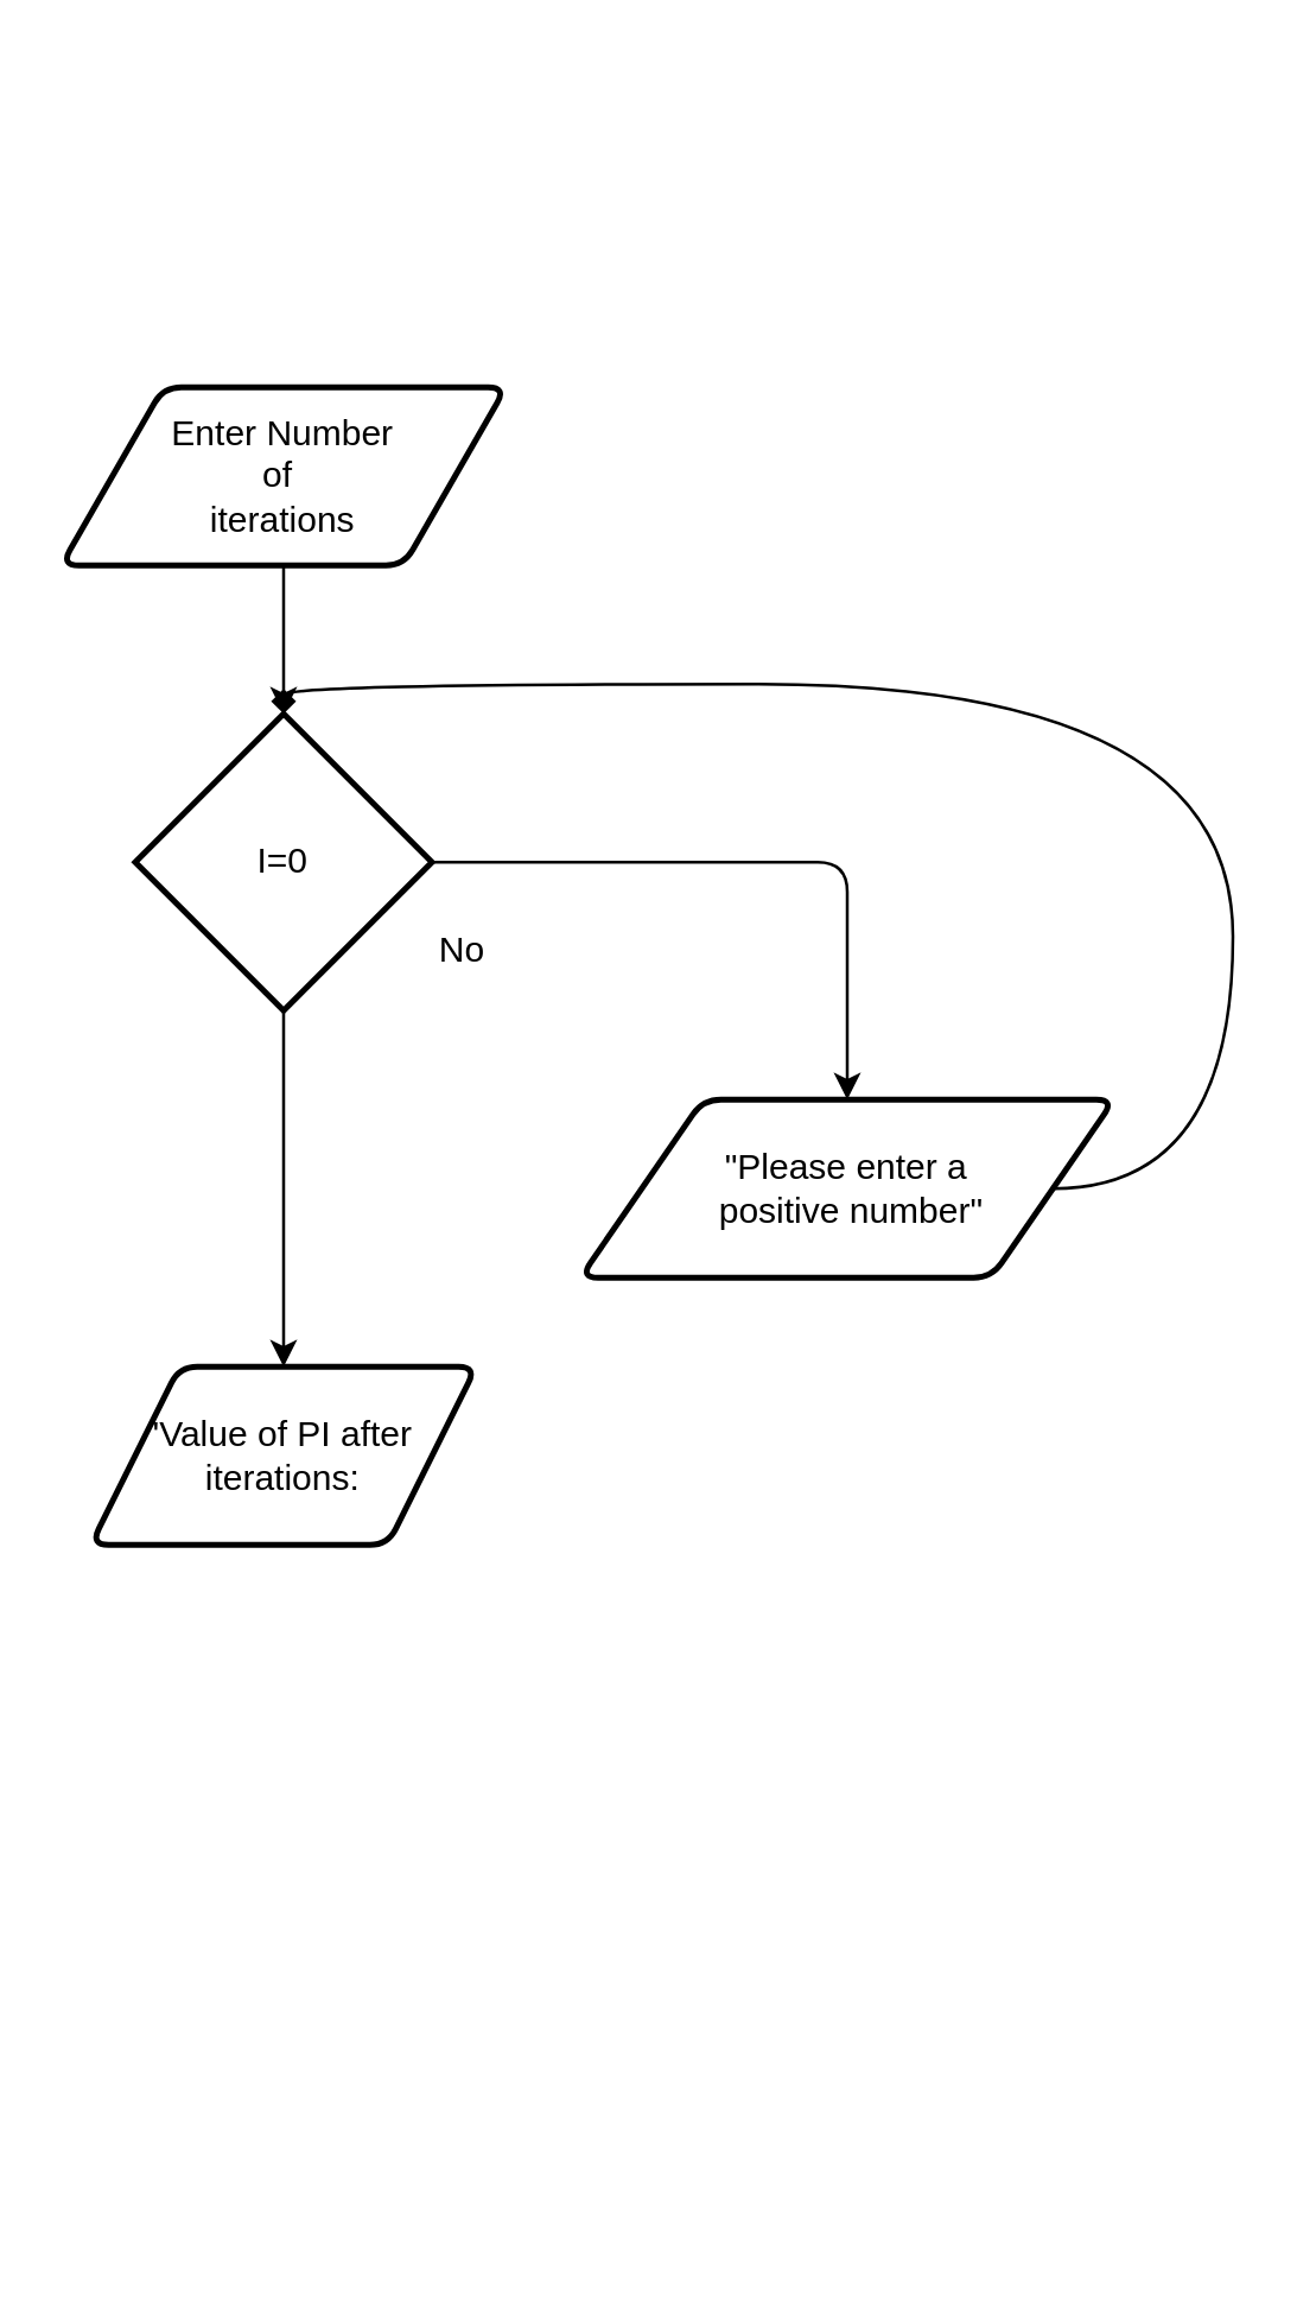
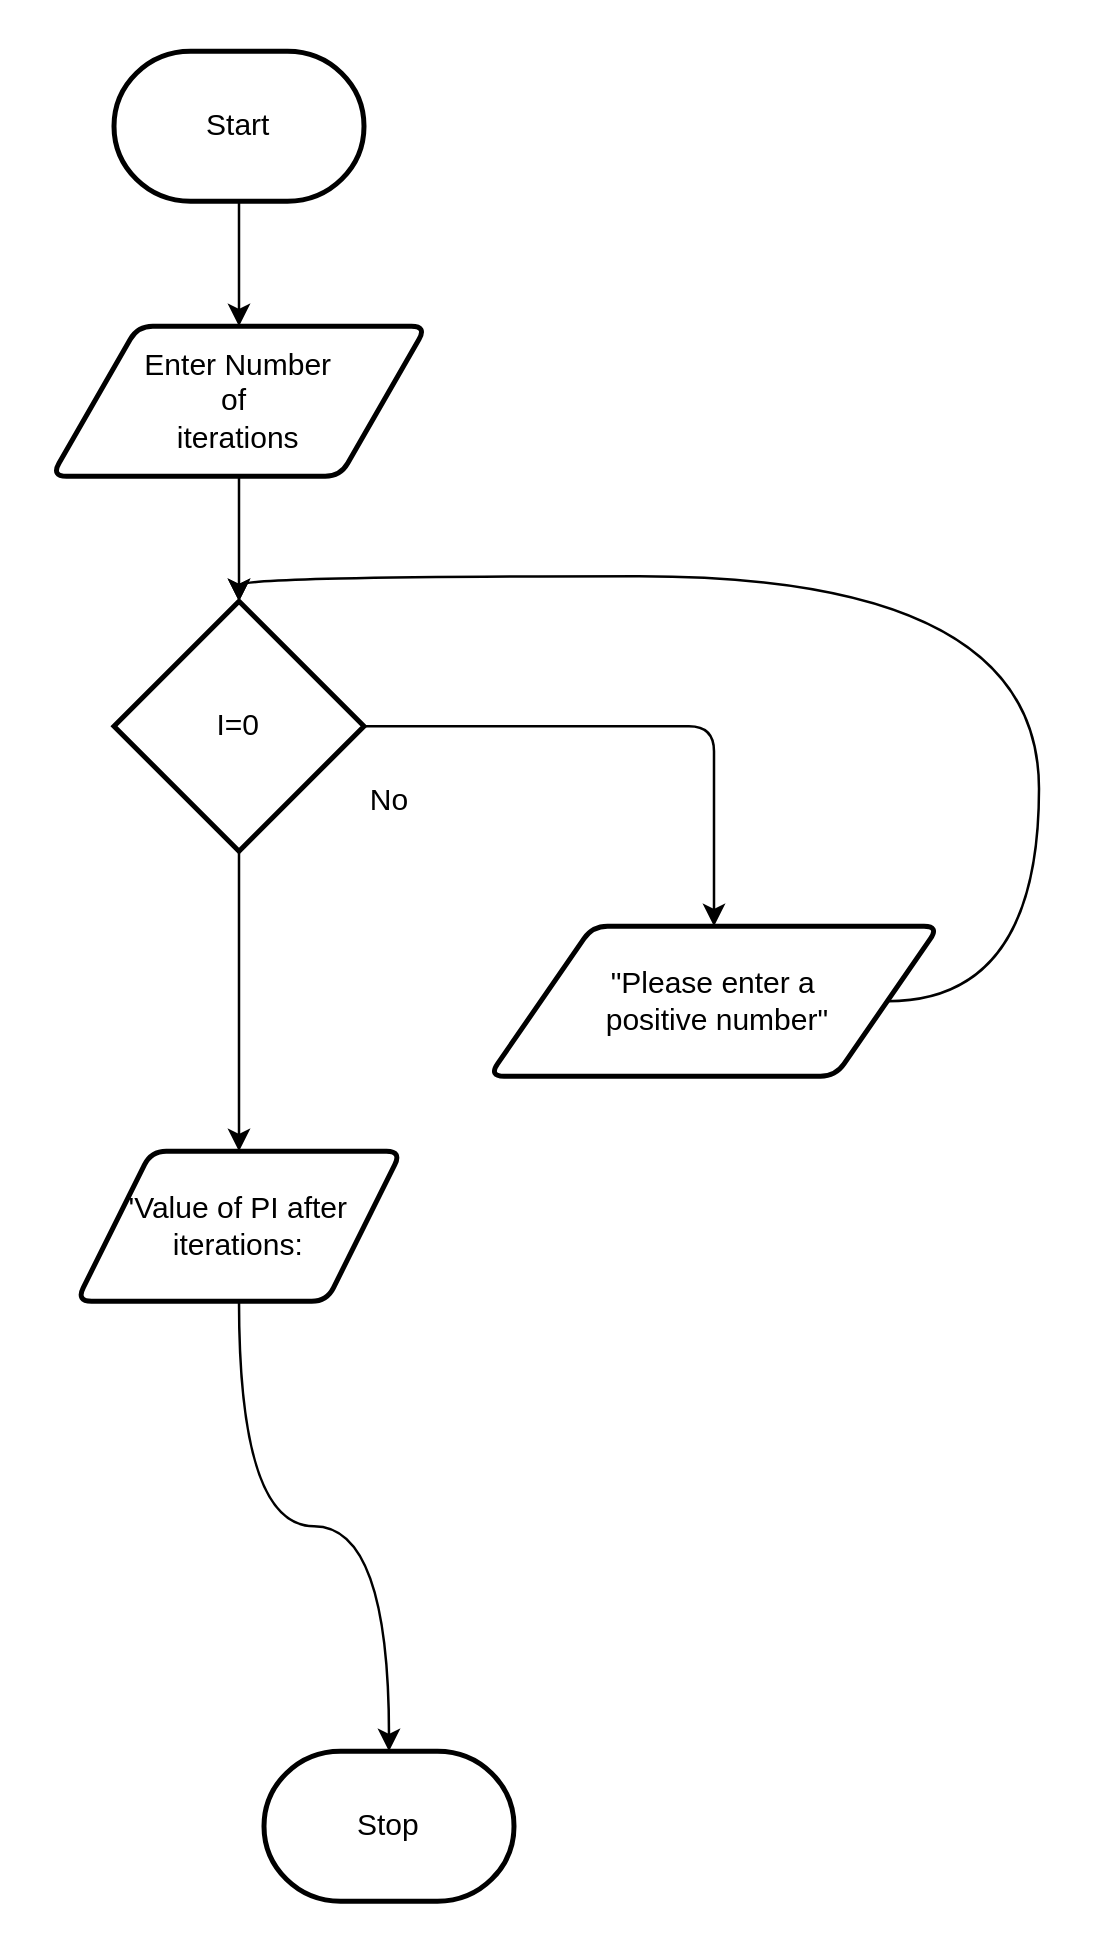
+ <mxCell id="3" value="Start" style="strokeWidth=2;html=1;shape=mxgraph.flowchart.terminator;whiteSpace=wrap;" parent="1" vertex="1"><mxGeometry x="45" y="20" width="100" height="60" as="geometry" /></mxCell>
+ <mxCell id="2" value="" style="edgeStyle=none;html=1;" edge="1" parent="1" source="3" target="6"><mxGeometry relative="1" as="geometry" /></mxCell>
- <mxCell id="5" value="" style="edgeStyle=none;html=1;endArrow=diamond;" edge="1" parent="1" source="6" target="9"><mxGeometry relative="1" as="geometry" /></mxCell>
+ <mxCell id="5" value="" style="edgeStyle=none;html=1;" edge="1" parent="1" source="6" target="9"><mxGeometry relative="1" as="geometry" /></mxCell>
+ <mxCell id="13" style="edgeStyle=orthogonalEdgeStyle;curved=1;html=1;" edge="1" parent="1" source="14" target="4"><mxGeometry relative="1" as="geometry" /></mxCell>
+ <mxCell id="4" value="Stop" style="strokeWidth=2;html=1;shape=mxgraph.flowchart.terminator;whiteSpace=wrap;" parent="1" vertex="1"><mxGeometry x="105" y="700" width="100" height="60" as="geometry" /></mxCell>
